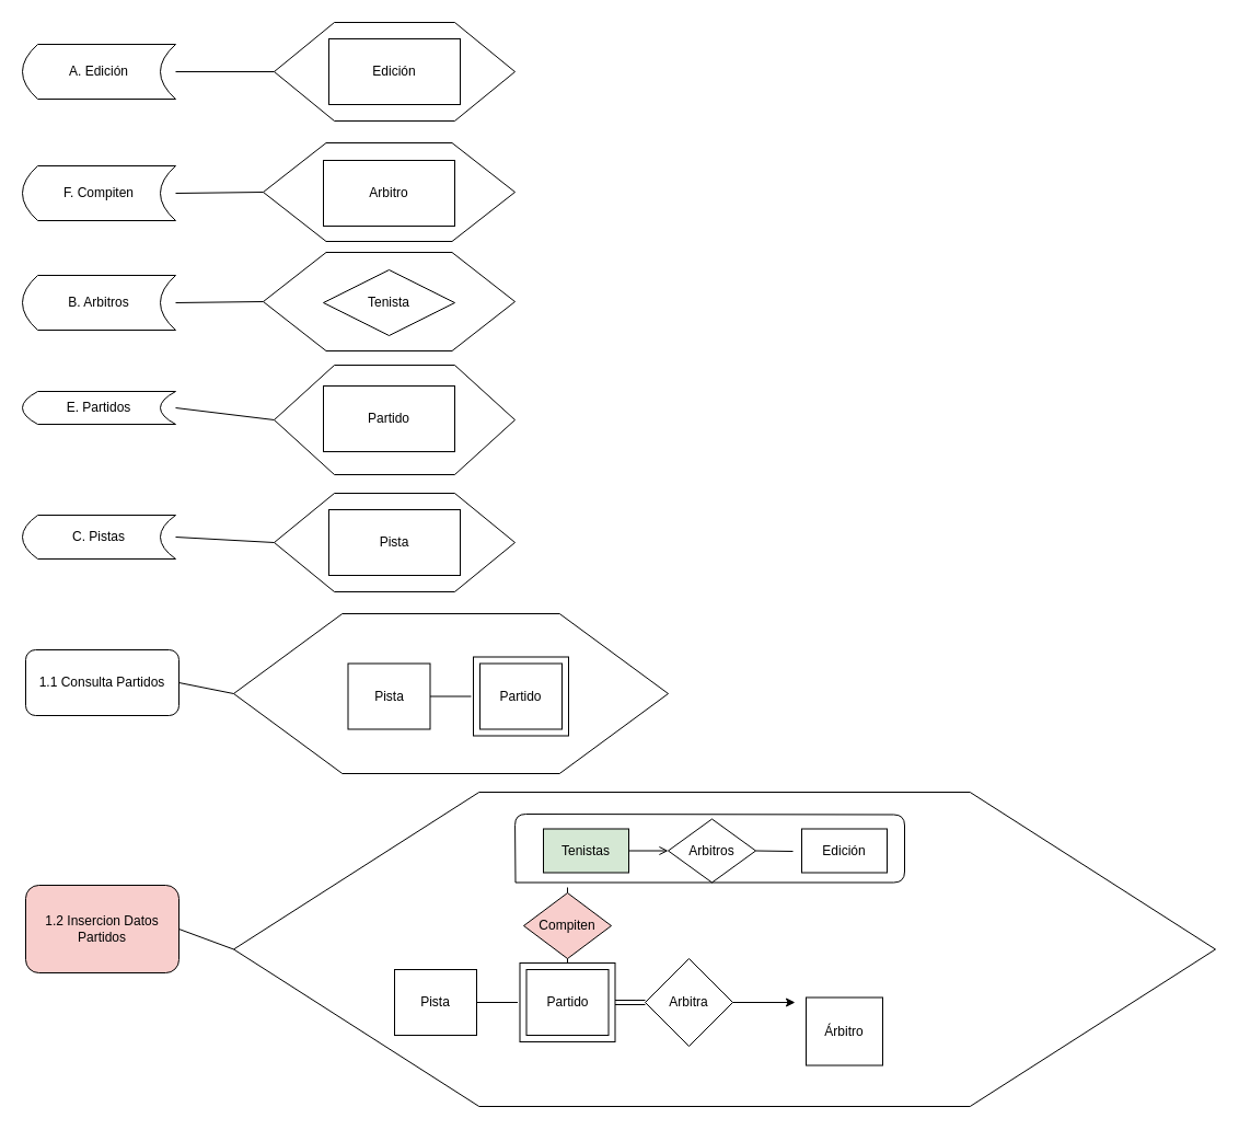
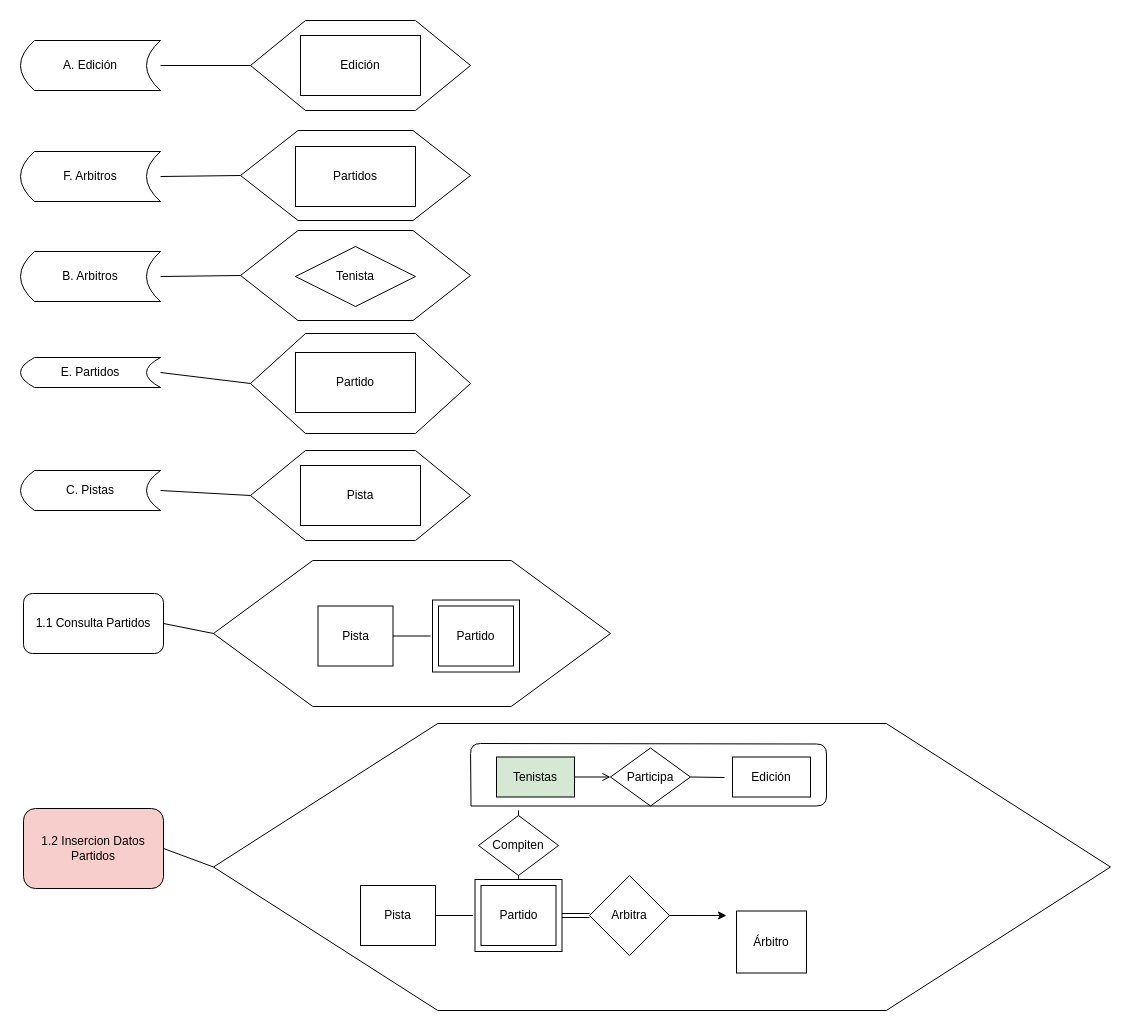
- <mxCell id="41" value="F. Compiten" style="shape=dataStorage;whiteSpace=wrap;html=1;" parent="1" vertex="1"><mxGeometry x="20" y="151" width="140" height="50" as="geometry" /></mxCell>
+ <mxCell id="41" value="F. Arbitros" style="shape=dataStorage;whiteSpace=wrap;html=1;" parent="1" vertex="1"><mxGeometry x="20" y="151" width="140" height="50" as="geometry" /></mxCell>
- <mxCell id="44" value="Arbitro" style="rounded=0;whiteSpace=wrap;html=1;" parent="1" vertex="1"><mxGeometry x="295" y="146" width="120" height="60" as="geometry" /></mxCell>
+ <mxCell id="44" value="Partidos" style="rounded=0;whiteSpace=wrap;html=1;" parent="1" vertex="1"><mxGeometry x="295" y="146" width="120" height="60" as="geometry" /></mxCell>
- <mxCell id="36" value="Arbitros" style="rhombus;whiteSpace=wrap;html=1;" parent="1" vertex="1"><mxGeometry x="610" y="747.5" width="80" height="58" as="geometry" /></mxCell>
+ <mxCell id="36" value="Participa" style="rhombus;whiteSpace=wrap;html=1;" parent="1" vertex="1"><mxGeometry x="610" y="747.5" width="80" height="58" as="geometry" /></mxCell>
- <mxCell id="24" value="Compiten" style="rhombus;whiteSpace=wrap;html=1;fillColor=#f8cecc;" parent="1" vertex="1"><mxGeometry x="478" y="815" width="80" height="60" as="geometry" /></mxCell>
+ <mxCell id="24" value="Compiten" style="rhombus;whiteSpace=wrap;html=1;" parent="1" vertex="1"><mxGeometry x="478" y="815" width="80" height="60" as="geometry" /></mxCell>
